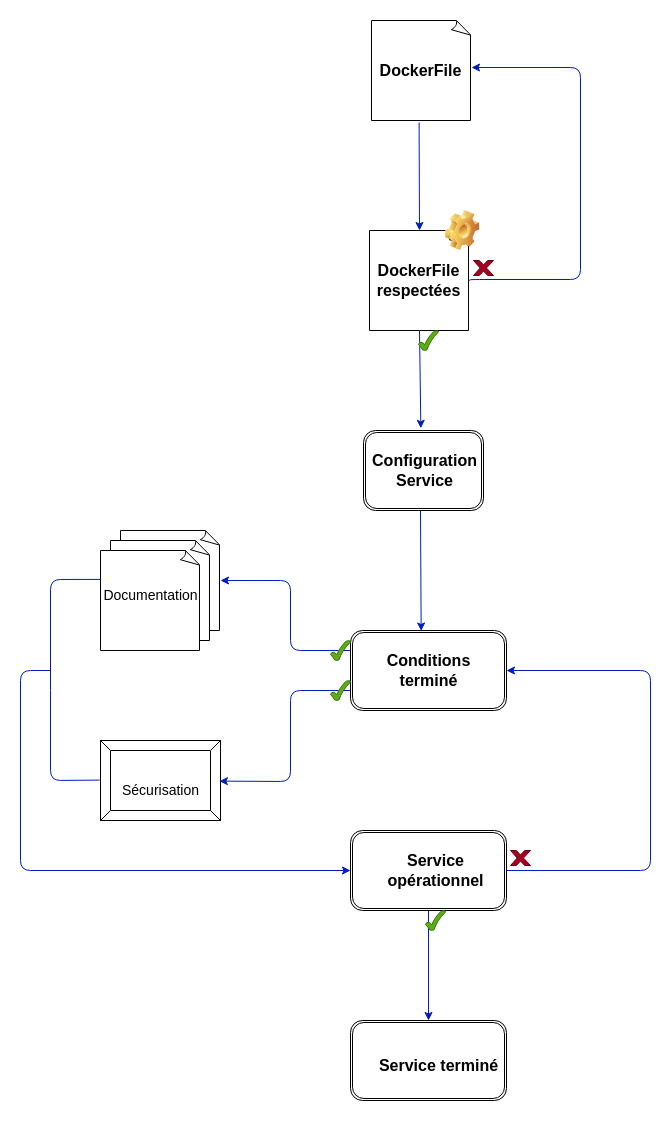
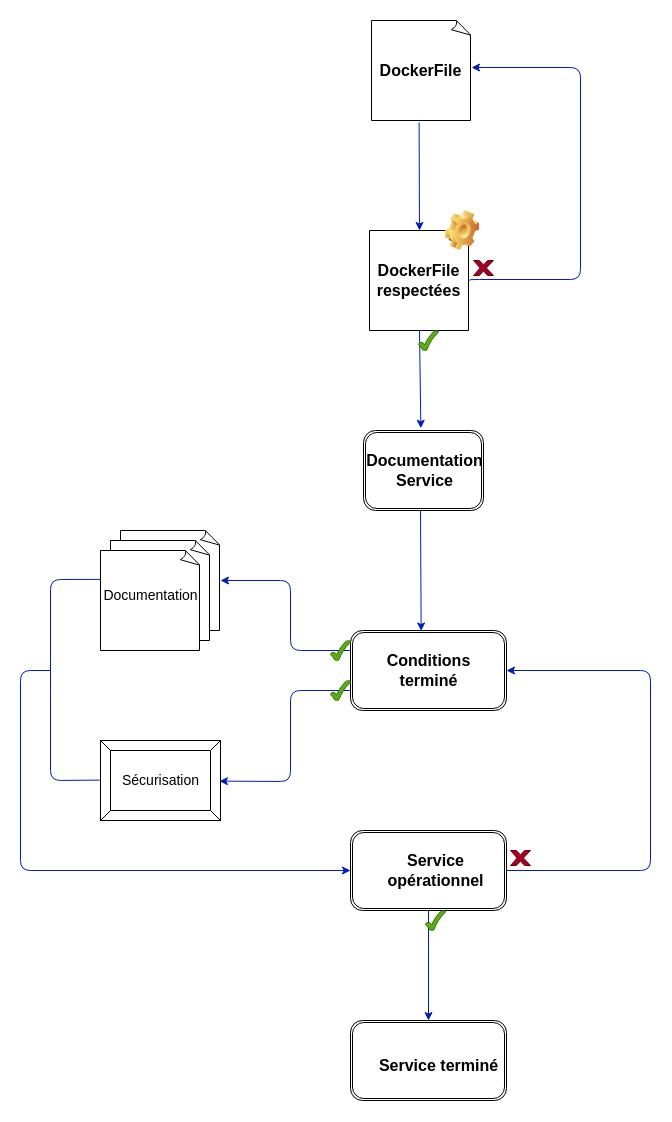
- <mxCell id="13" value="&lt;b style=&quot;font-size: 16px&quot;&gt;Configuration&lt;br&gt;Service&lt;/b&gt;" style="text;html=1;align=center;verticalAlign=middle;resizable=0;points=[];autosize=1;strokeColor=none;fillColor=none;fontSize=14;" vertex="1" parent="1"><mxGeometry x="364" y="450" width="120" height="40" as="geometry" /></mxCell>
+ <mxCell id="13" value="&lt;b style=&quot;font-size: 16px&quot;&gt;Documentation&lt;br&gt;Service&lt;/b&gt;" style="text;html=1;align=center;verticalAlign=middle;resizable=0;points=[];autosize=1;strokeColor=none;fillColor=none;fontSize=14;" vertex="1" parent="1"><mxGeometry x="364" y="450" width="120" height="40" as="geometry" /></mxCell>
- <mxCell id="20" value="Sécurisation" style="text;html=1;align=center;verticalAlign=middle;resizable=0;points=[];autosize=1;strokeColor=none;fillColor=none;fontSize=14;" vertex="1" parent="1"><mxGeometry x="115" y="780" width="90" height="20" as="geometry" /></mxCell>
+ <mxCell id="20" value="Sécurisation" style="text;html=1;align=center;verticalAlign=middle;resizable=0;points=[];autosize=1;strokeColor=none;fillColor=none;fontSize=14;" vertex="1" parent="1"><mxGeometry x="115" y="770" width="90" height="20" as="geometry" /></mxCell>
